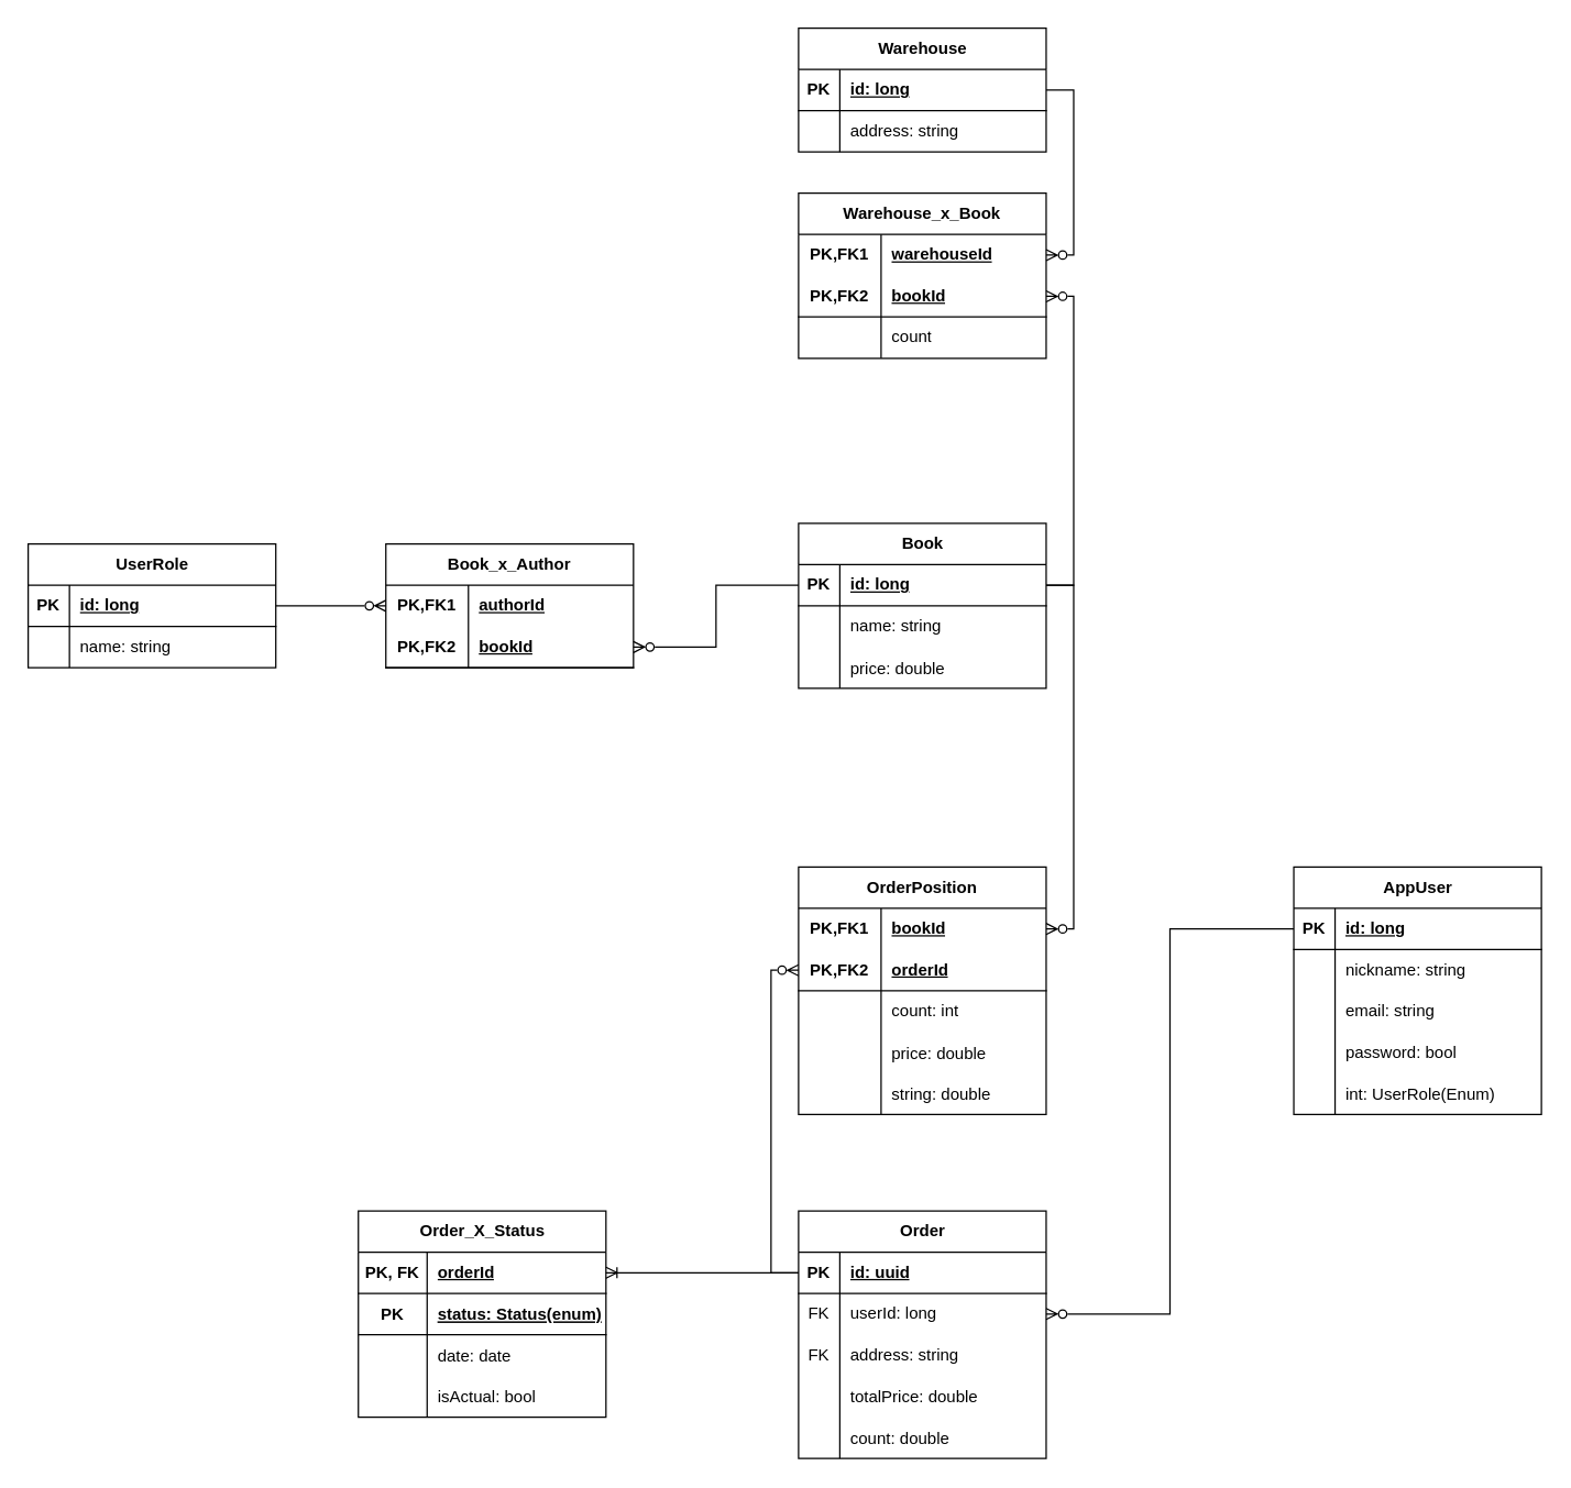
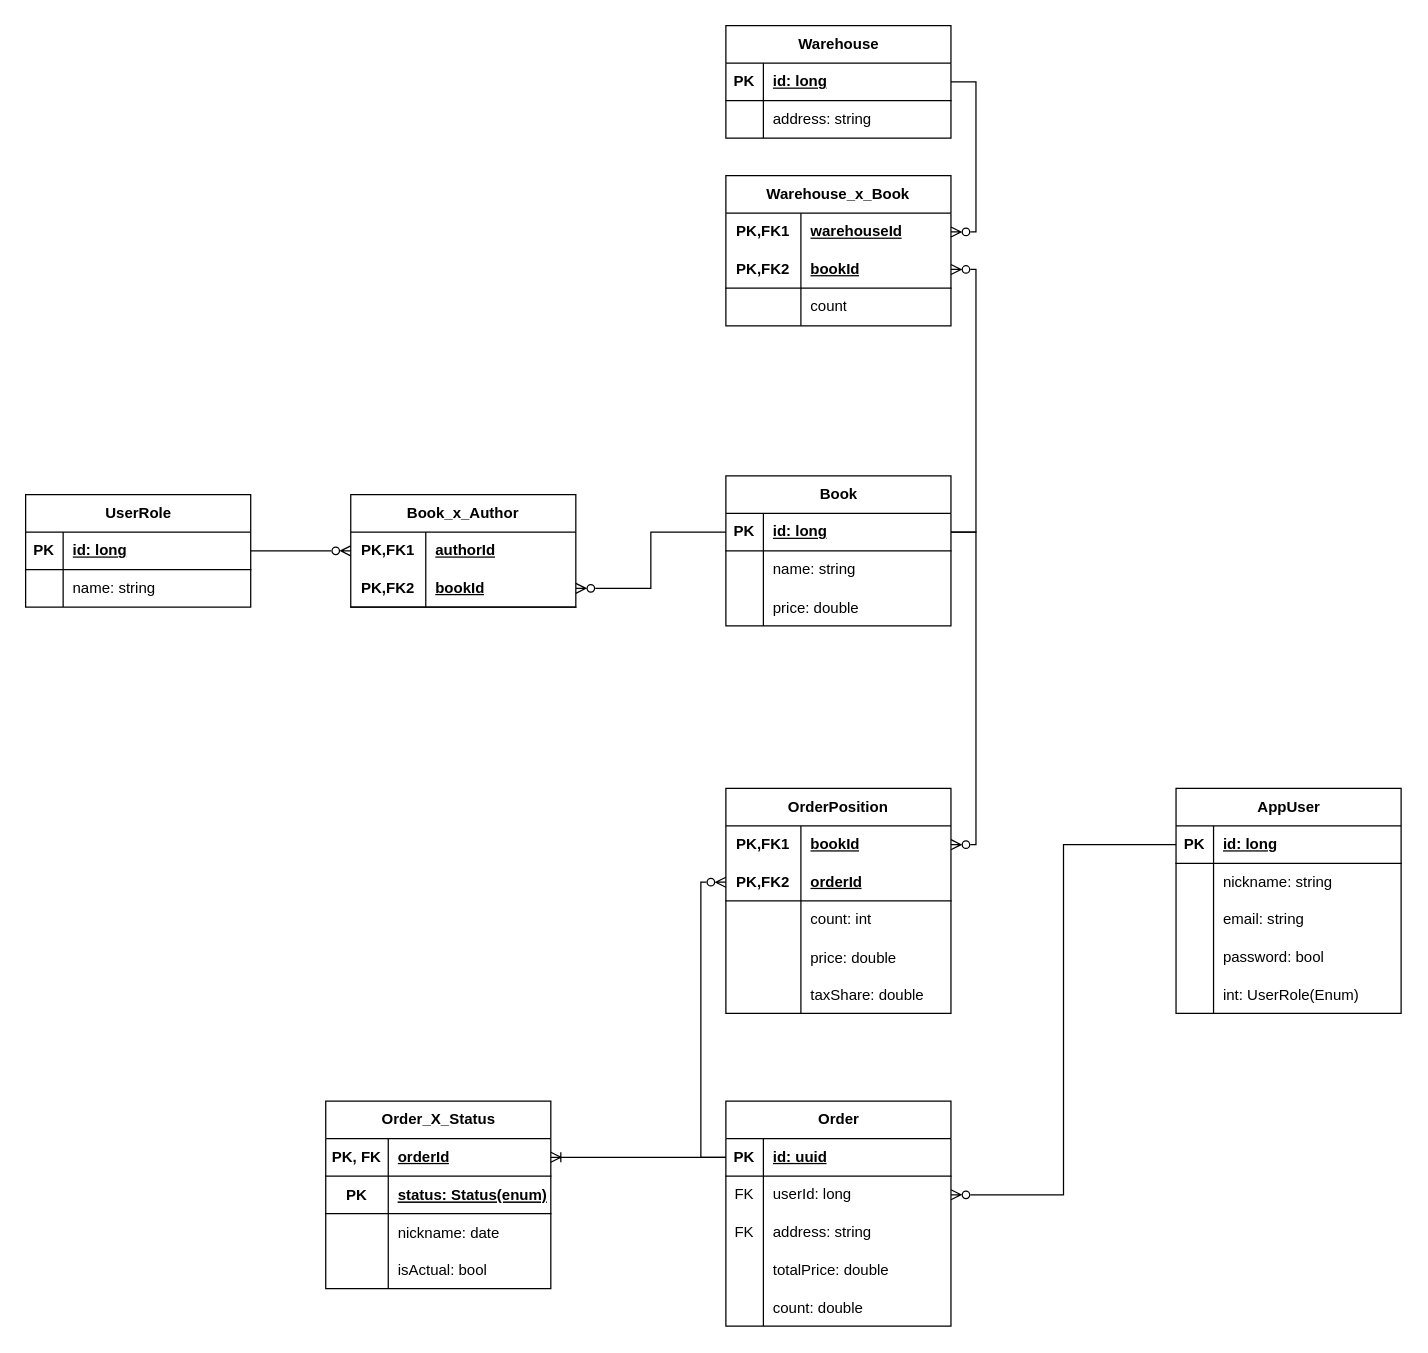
- <mxCell id="58" value="string: double" style="shape=partialRectangle;connectable=0;fillColor=none;top=0;left=0;bottom=0;right=0;align=left;spacingLeft=6;overflow=hidden;" parent="56" vertex="1"><mxGeometry x="60" width="120" height="30" as="geometry"><mxRectangle width="120" height="30" as="alternateBounds" /></mxGeometry></mxCell>
+ <mxCell id="58" value="taxShare: double" style="shape=partialRectangle;connectable=0;fillColor=none;top=0;left=0;bottom=0;right=0;align=left;spacingLeft=6;overflow=hidden;" parent="56" vertex="1"><mxGeometry x="60" width="120" height="30" as="geometry"><mxRectangle width="120" height="30" as="alternateBounds" /></mxGeometry></mxCell>
- <mxCell id="84" value="date: date" style="shape=partialRectangle;connectable=0;fillColor=none;top=0;left=0;bottom=0;right=0;align=left;spacingLeft=6;overflow=hidden;" parent="82" vertex="1"><mxGeometry x="50" width="130" height="30" as="geometry"><mxRectangle width="130" height="30" as="alternateBounds" /></mxGeometry></mxCell>
+ <mxCell id="84" value="nickname: date" style="shape=partialRectangle;connectable=0;fillColor=none;top=0;left=0;bottom=0;right=0;align=left;spacingLeft=6;overflow=hidden;" parent="82" vertex="1"><mxGeometry x="50" width="130" height="30" as="geometry"><mxRectangle width="130" height="30" as="alternateBounds" /></mxGeometry></mxCell>
